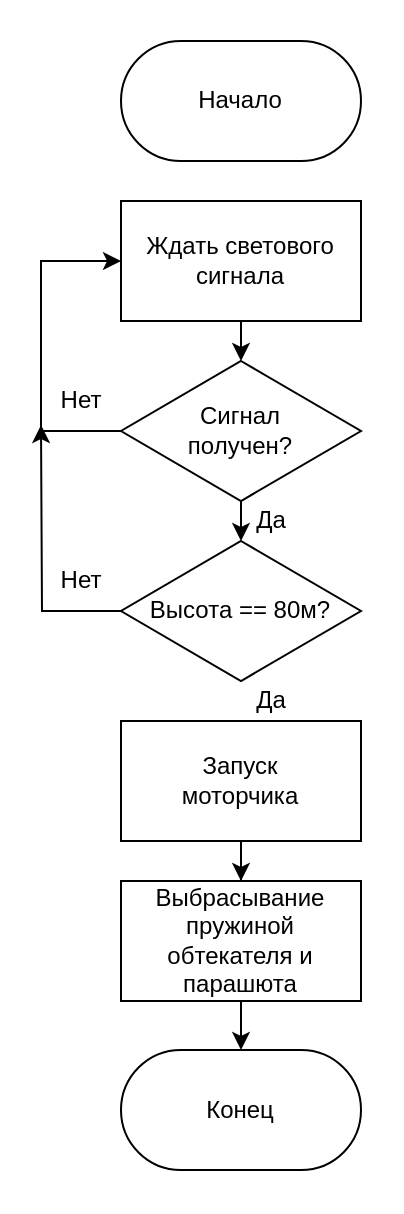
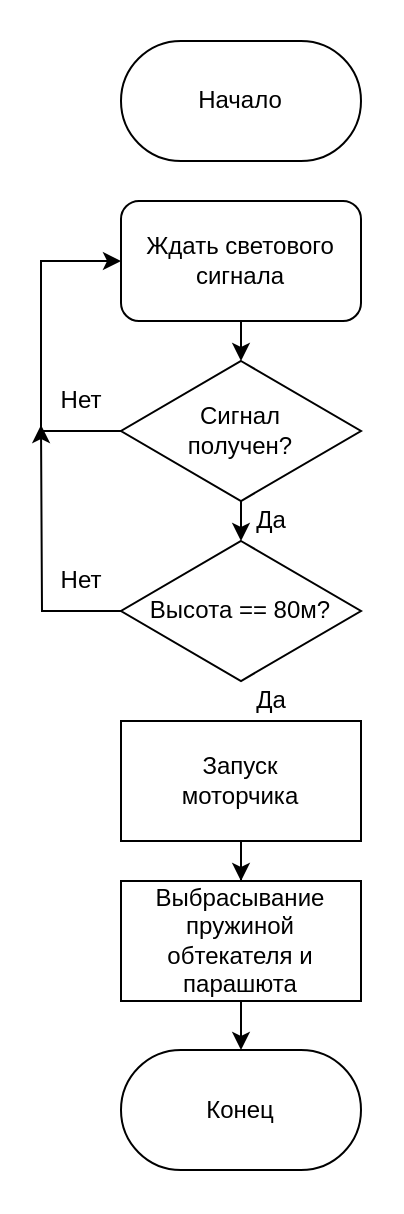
- <mxCell id="4" value="Ждать светового сигнала" style="rounded=0;whiteSpace=wrap;html=1;" parent="1" vertex="1"><mxGeometry x="60" y="100" width="120" height="60" as="geometry" /></mxCell>
+ <mxCell id="4" value="Ждать светового сигнала" style="whiteSpace=wrap;html=1;rounded=1;" parent="1" vertex="1"><mxGeometry x="60" y="100" width="120" height="60" as="geometry" /></mxCell>
